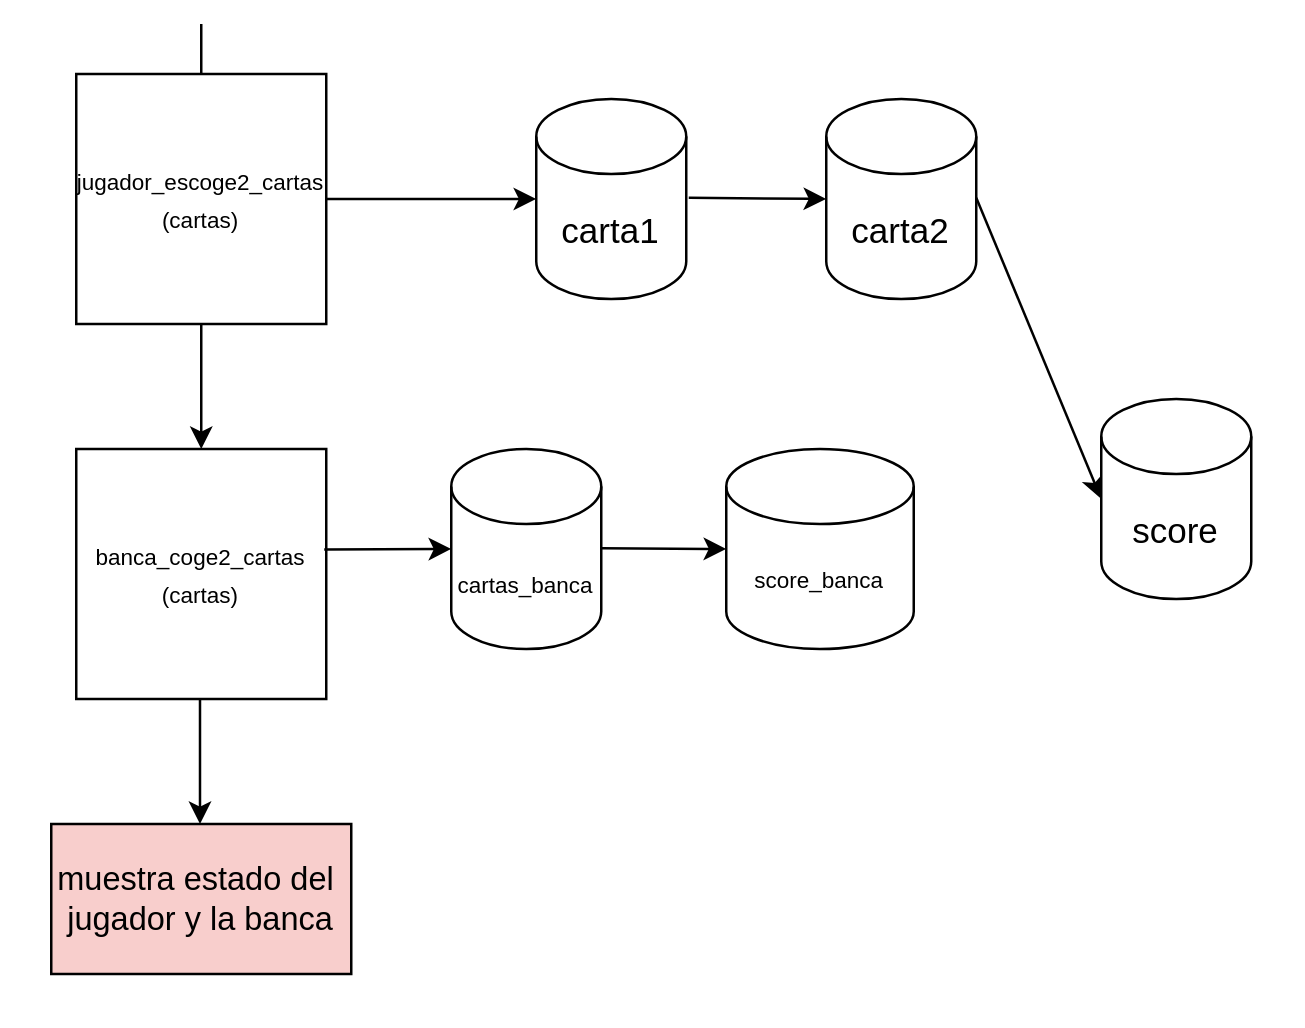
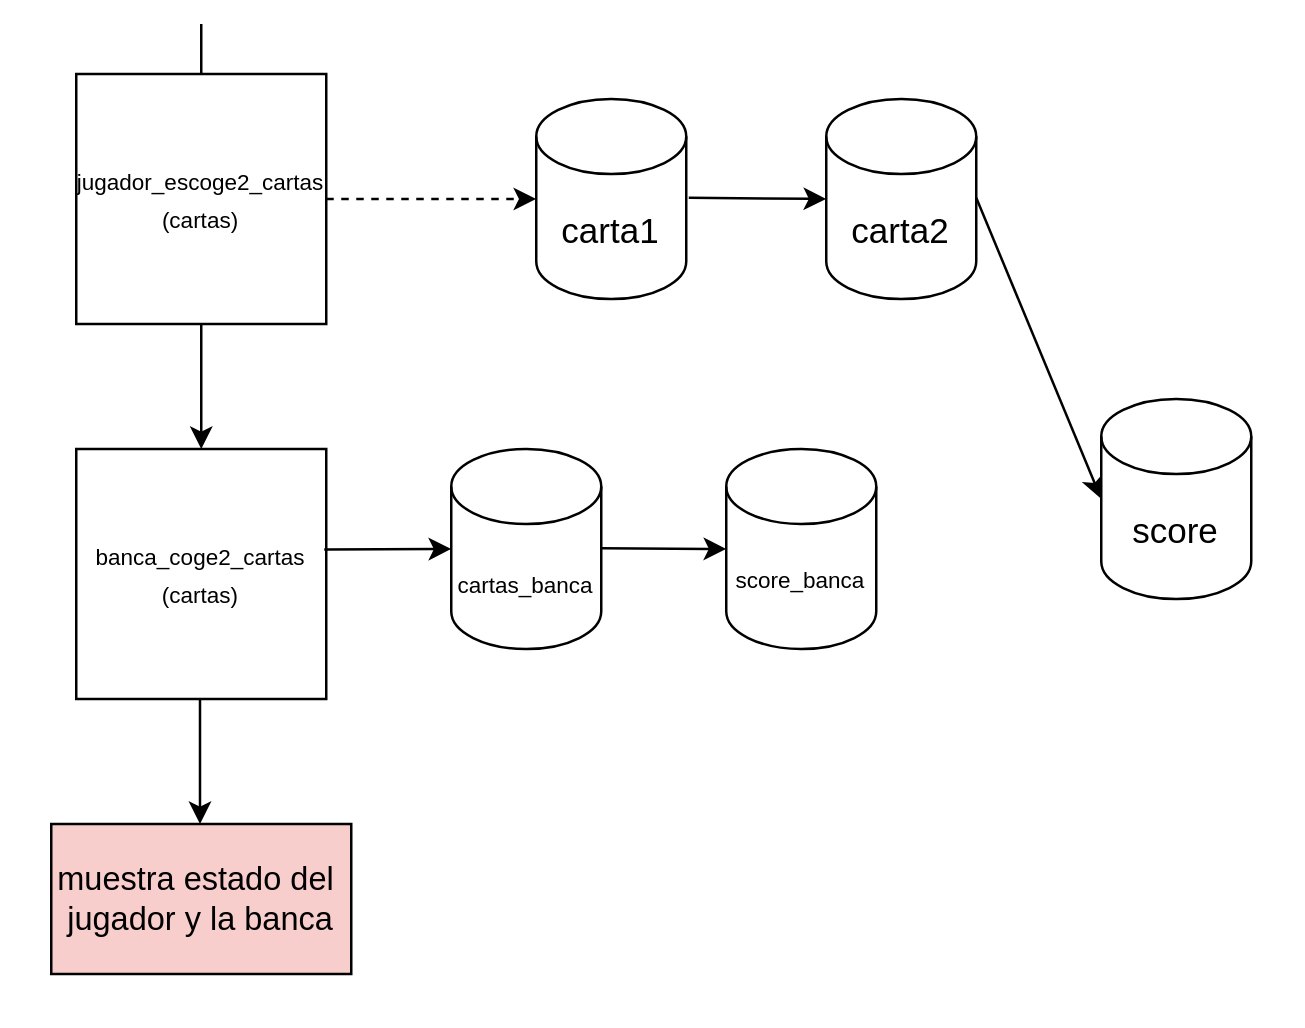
- <mxCell id="3" value="" style="edgeStyle=orthogonalEdgeStyle;rounded=0;orthogonalLoop=1;jettySize=auto;html=1;fontSize=14;" edge="1" parent="1" source="4" target="12"><mxGeometry relative="1" as="geometry" /></mxCell>
+ <mxCell id="3" value="" style="edgeStyle=orthogonalEdgeStyle;rounded=0;orthogonalLoop=1;jettySize=auto;html=1;fontSize=14;dashed=1;" edge="1" parent="1" source="4" target="12"><mxGeometry relative="1" as="geometry" /></mxCell>
- <mxCell id="16" value="score_banca" style="shape=cylinder3;whiteSpace=wrap;html=1;boundedLbl=1;backgroundOutline=1;size=15;fontSize=9;align=center;" vertex="1" parent="1"><mxGeometry x="290" y="170" width="75" height="80" as="geometry" /></mxCell>
+ <mxCell id="16" value="score_banca" style="shape=cylinder3;whiteSpace=wrap;html=1;boundedLbl=1;backgroundOutline=1;size=15;fontSize=9;align=center;" vertex="1" parent="1"><mxGeometry x="290" y="170" width="60" height="80" as="geometry" /></mxCell>
